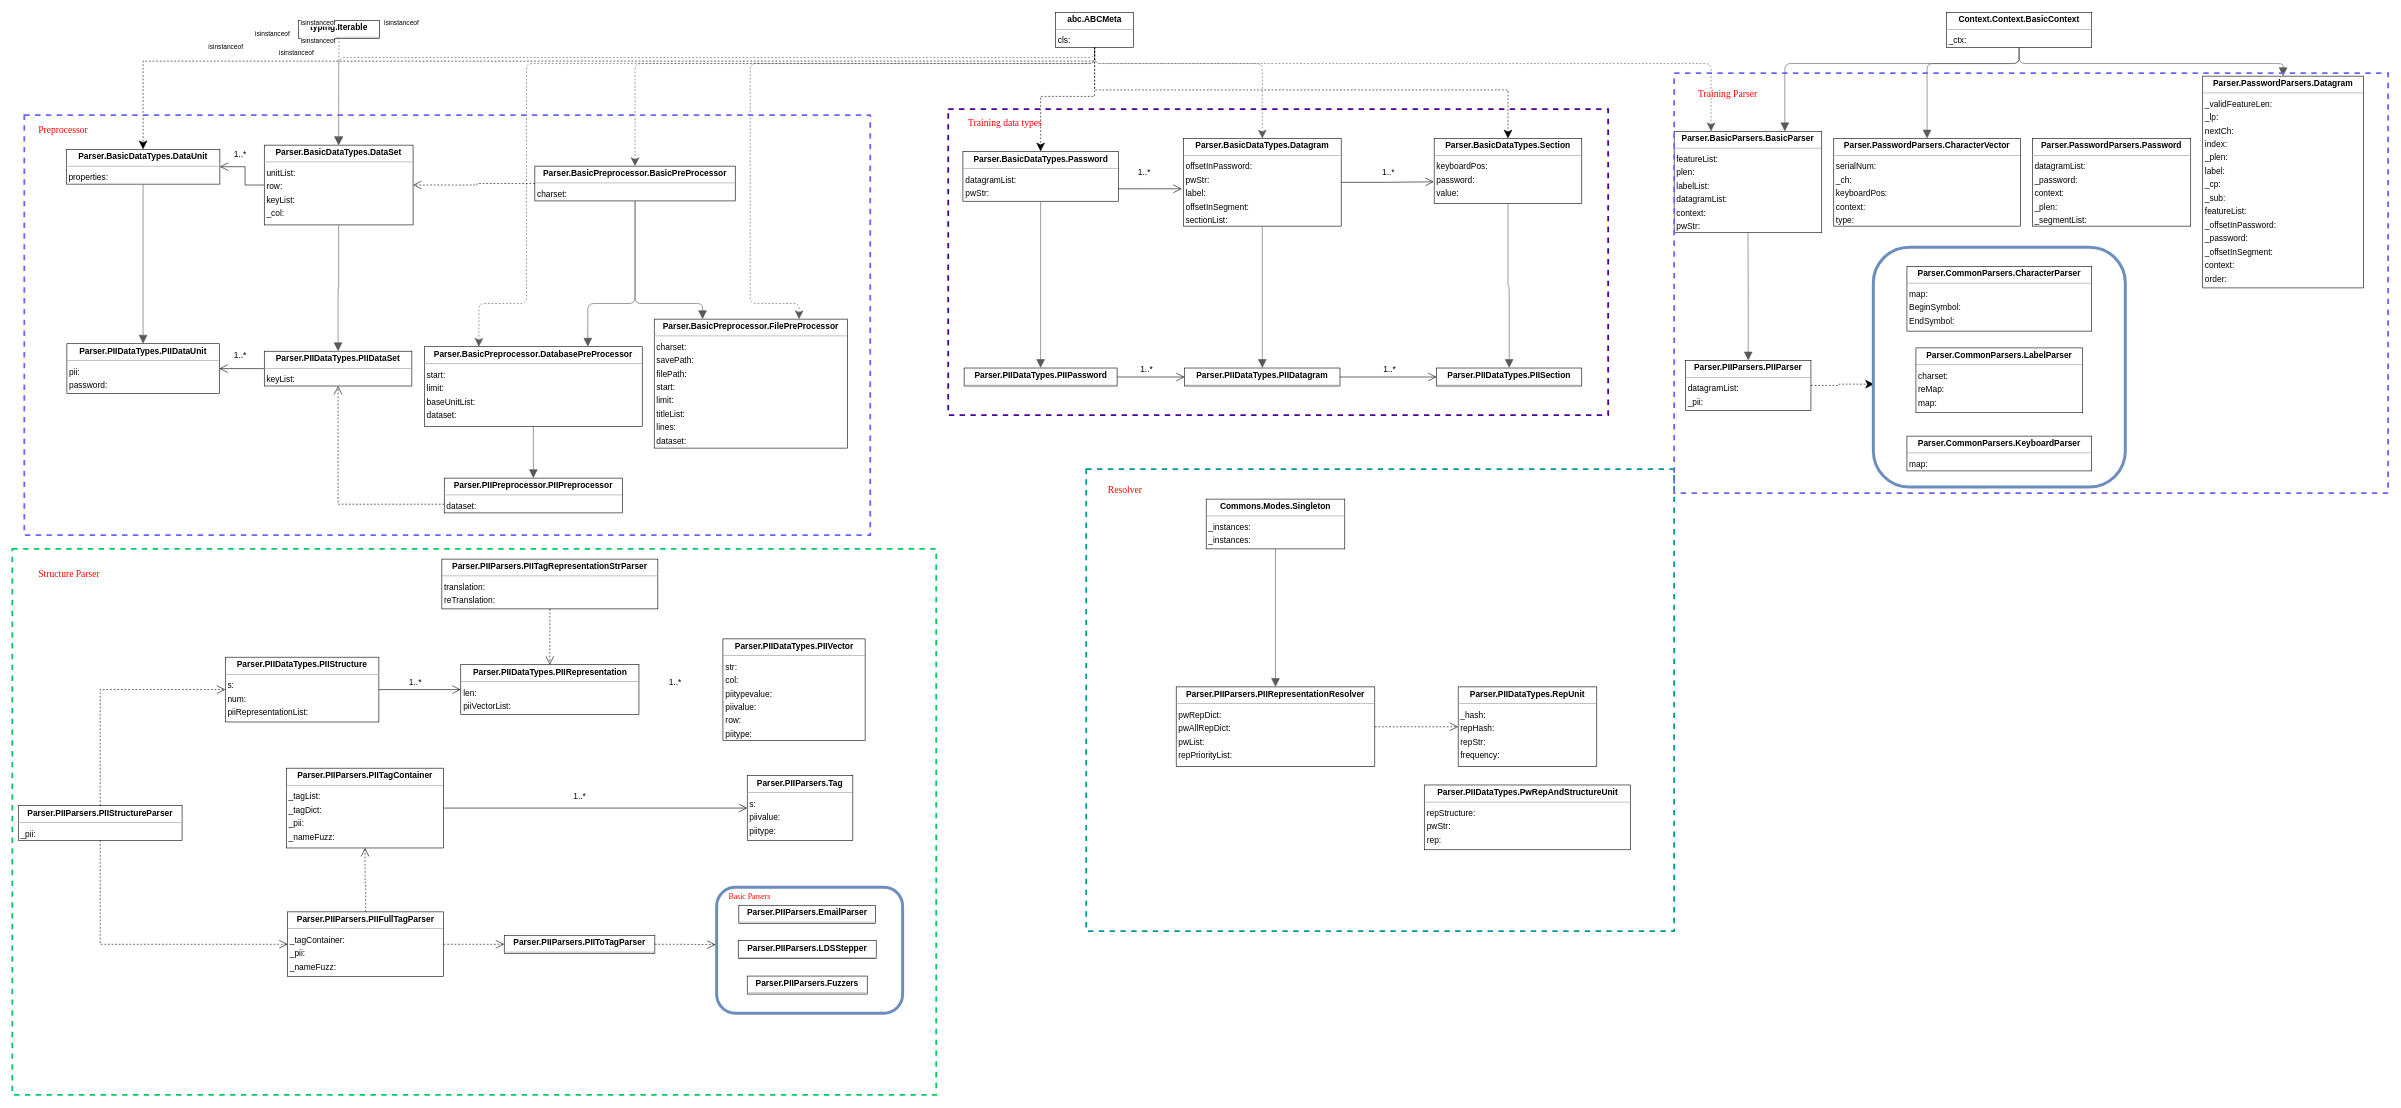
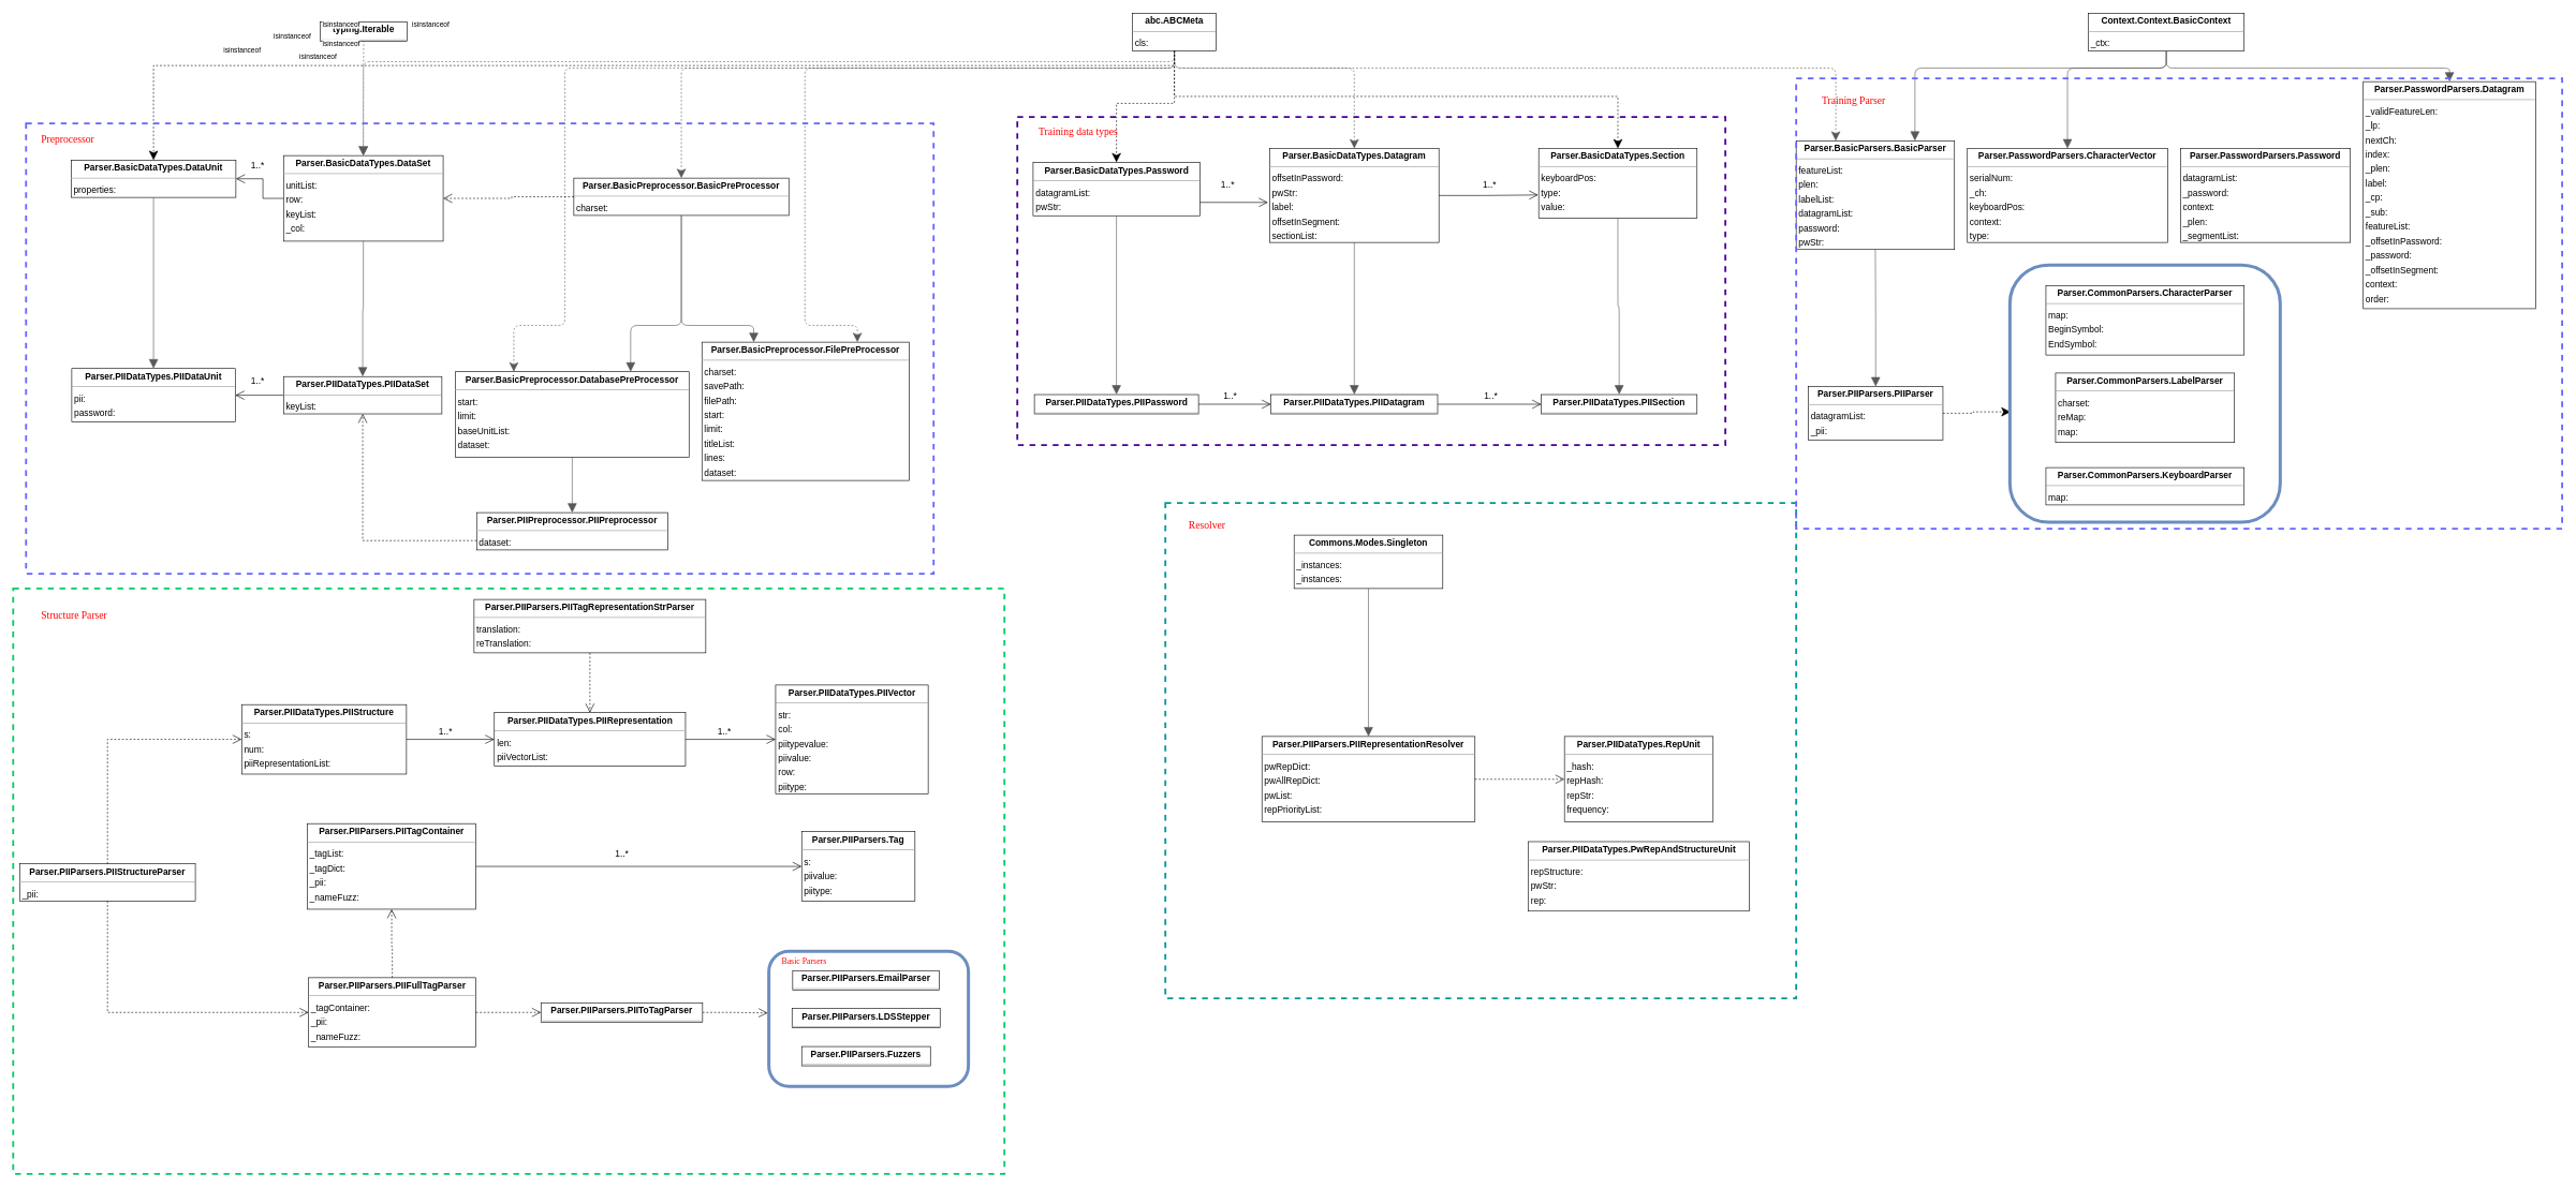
- <mxCell id="8" value="&lt;p style=&quot;margin:0px;margin-top:4px;text-align:center;&quot;&gt;&lt;b&gt;Parser.BasicDataTypes.Section&lt;/b&gt;&lt;/p&gt;&lt;hr size=&quot;1&quot;/&gt;&lt;p style=&quot;margin:0 0 0 4px;line-height:1.6;&quot;&gt; keyboardPos: &lt;br/&gt; password: &lt;br/&gt; value: &lt;/p&gt;" style="verticalAlign=top;align=left;overflow=fill;fontSize=14;fontFamily=Helvetica;html=1;rounded=0;shadow=0;comic=0;labelBackgroundColor=none;strokeWidth=1;" parent="1" vertex="1"><mxGeometry x="2390" y="230" width="246" height="108" as="geometry" /></mxCell>
+ <mxCell id="8" value="&lt;p style=&quot;margin:0px;margin-top:4px;text-align:center;&quot;&gt;&lt;b&gt;Parser.BasicDataTypes.Section&lt;/b&gt;&lt;/p&gt;&lt;hr size=&quot;1&quot;/&gt;&lt;p style=&quot;margin:0 0 0 4px;line-height:1.6;&quot;&gt; keyboardPos: &lt;br/&gt; type: &lt;br/&gt; value: &lt;/p&gt;" style="verticalAlign=top;align=left;overflow=fill;fontSize=14;fontFamily=Helvetica;html=1;rounded=0;shadow=0;comic=0;labelBackgroundColor=none;strokeWidth=1;" parent="1" vertex="1"><mxGeometry x="2390" y="230" width="246" height="108" as="geometry" /></mxCell>
- <mxCell id="9" value="&lt;p style=&quot;margin:0px;margin-top:4px;text-align:center;&quot;&gt;&lt;b&gt;Parser.BasicParsers.BasicParser&lt;/b&gt;&lt;/p&gt;&lt;hr size=&quot;1&quot;/&gt;&lt;p style=&quot;margin:0 0 0 4px;line-height:1.6;&quot;&gt; featureList: &lt;br/&gt; plen: &lt;br/&gt; labelList: &lt;br/&gt; datagramList: &lt;br/&gt; context: &lt;br/&gt; pwStr: &lt;/p&gt;" style="verticalAlign=top;align=left;overflow=fill;fontSize=14;fontFamily=Helvetica;html=1;rounded=0;shadow=0;comic=0;labelBackgroundColor=none;strokeWidth=1;" parent="1" vertex="1"><mxGeometry x="2790" y="218" width="246" height="169" as="geometry" /></mxCell>
+ <mxCell id="9" value="&lt;p style=&quot;margin:0px;margin-top:4px;text-align:center;&quot;&gt;&lt;b&gt;Parser.BasicParsers.BasicParser&lt;/b&gt;&lt;/p&gt;&lt;hr size=&quot;1&quot;/&gt;&lt;p style=&quot;margin:0 0 0 4px;line-height:1.6;&quot;&gt; featureList: &lt;br/&gt; plen: &lt;br/&gt; labelList: &lt;br/&gt; datagramList: &lt;br/&gt; password: &lt;br/&gt; pwStr: &lt;/p&gt;" style="verticalAlign=top;align=left;overflow=fill;fontSize=14;fontFamily=Helvetica;html=1;rounded=0;shadow=0;comic=0;labelBackgroundColor=none;strokeWidth=1;" parent="1" vertex="1"><mxGeometry x="2790" y="218" width="246" height="169" as="geometry" /></mxCell>
+ <mxCell id="82" style="edgeStyle=orthogonalEdgeStyle;rounded=0;orthogonalLoop=1;jettySize=auto;html=1;endSize=12;exitX=1;exitY=0.5;exitDx=0;exitDy=0;entryX=0;entryY=0.5;entryDx=0;entryDy=0;endArrow=open;endFill=0;" edge="1" parent="1" source="17" target="20"><mxGeometry relative="1" as="geometry"><mxPoint x="975.5" y="1267" as="sourcePoint" /><mxPoint x="1145.5" y="1267" as="targetPoint" /></mxGeometry></mxCell>
